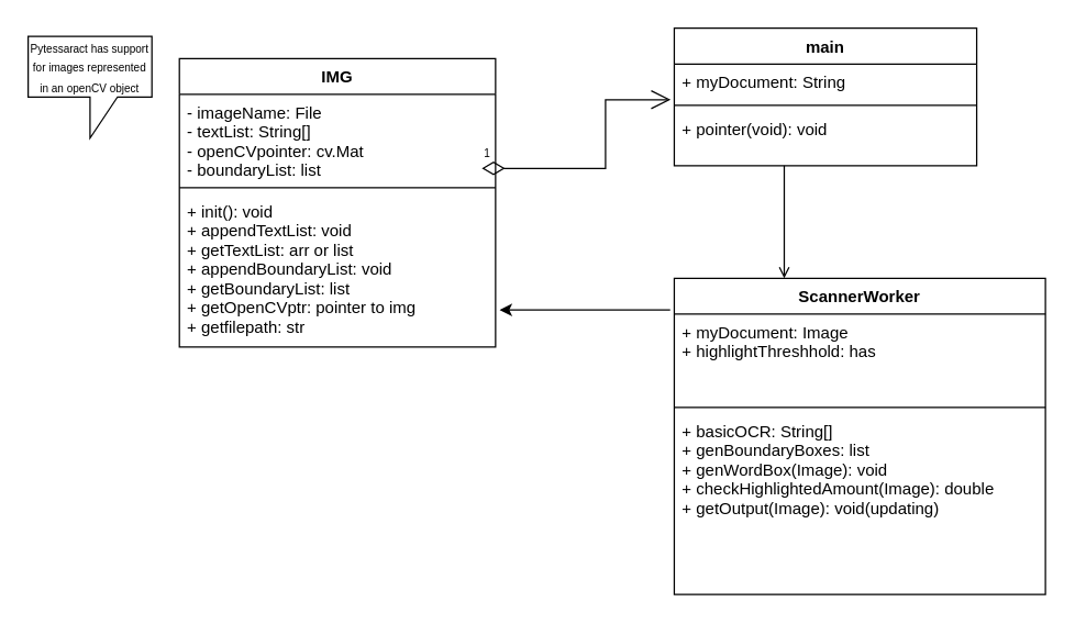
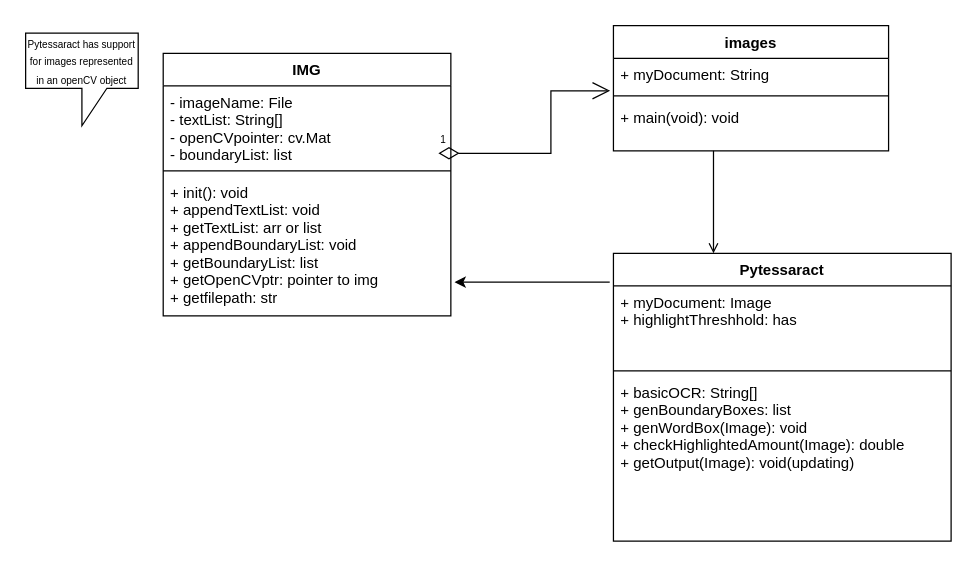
- <mxCell id="2" value="main" style="swimlane;fontStyle=1;align=center;verticalAlign=top;childLayout=stackLayout;horizontal=1;startSize=26;horizontalStack=0;resizeParent=1;resizeParentMax=0;resizeLast=0;collapsible=1;marginBottom=0;" parent="1" vertex="1"><mxGeometry x="490" y="20" width="220" height="100" as="geometry" /></mxCell>
+ <mxCell id="2" value="images" style="swimlane;fontStyle=1;align=center;verticalAlign=top;childLayout=stackLayout;horizontal=1;startSize=26;horizontalStack=0;resizeParent=1;resizeParentMax=0;resizeLast=0;collapsible=1;marginBottom=0;" parent="1" vertex="1"><mxGeometry x="490" y="20" width="220" height="100" as="geometry" /></mxCell>
- <mxCell id="5" value="+ pointer(void): void" style="text;strokeColor=none;fillColor=none;align=left;verticalAlign=top;spacingLeft=4;spacingRight=4;overflow=hidden;rotatable=0;points=[[0,0.5],[1,0.5]];portConstraint=eastwest;" parent="2" vertex="1"><mxGeometry y="60" width="220" height="40" as="geometry" /></mxCell>
+ <mxCell id="5" value="+ main(void): void" style="text;strokeColor=none;fillColor=none;align=left;verticalAlign=top;spacingLeft=4;spacingRight=4;overflow=hidden;rotatable=0;points=[[0,0.5],[1,0.5]];portConstraint=eastwest;" parent="2" vertex="1"><mxGeometry y="60" width="220" height="40" as="geometry" /></mxCell>
- <mxCell id="6" value="ScannerWorker" style="swimlane;fontStyle=1;align=center;verticalAlign=top;childLayout=stackLayout;horizontal=1;startSize=26;horizontalStack=0;resizeParent=1;resizeParentMax=0;resizeLast=0;collapsible=1;marginBottom=0;" parent="1" vertex="1"><mxGeometry x="490" y="202" width="270" height="230" as="geometry" /></mxCell>
+ <mxCell id="6" value="Pytessaract" style="swimlane;fontStyle=1;align=center;verticalAlign=top;childLayout=stackLayout;horizontal=1;startSize=26;horizontalStack=0;resizeParent=1;resizeParentMax=0;resizeLast=0;collapsible=1;marginBottom=0;" parent="1" vertex="1"><mxGeometry x="490" y="202" width="270" height="230" as="geometry" /></mxCell>
